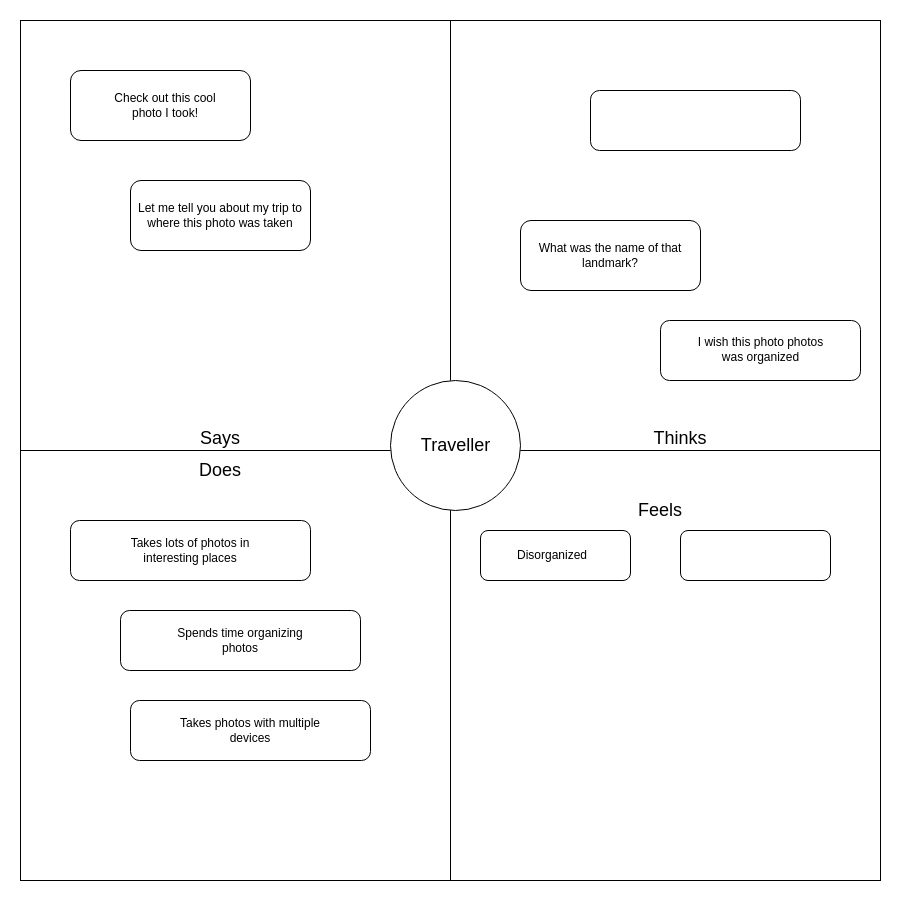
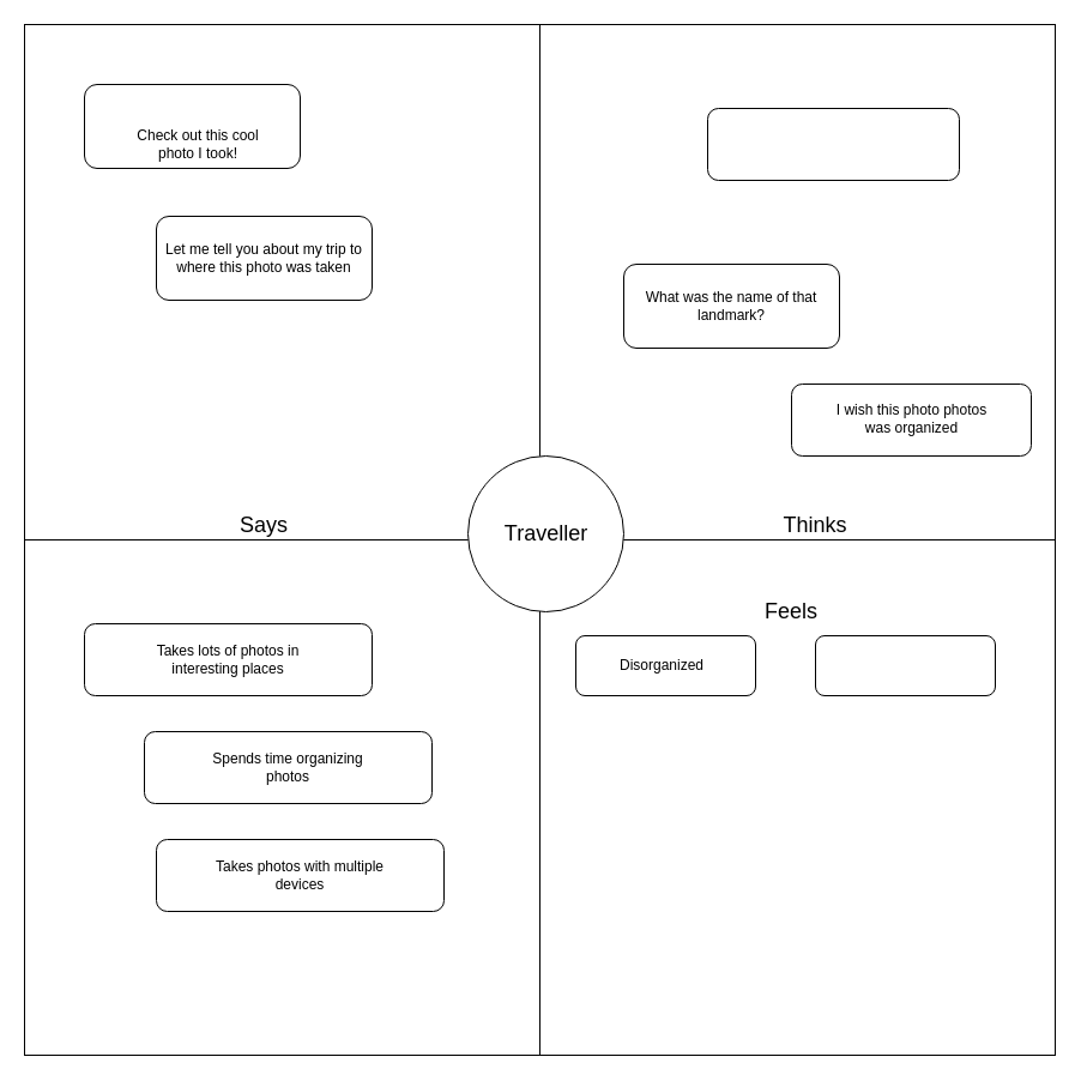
- <mxCell id="14" value="Check out this cool photo I took!" style="text;html=1;strokeColor=none;fillColor=none;align=center;verticalAlign=middle;whiteSpace=wrap;rounded=0;" vertex="1" parent="12"><mxGeometry x="40" y="23.33" width="110" height="23.33" as="geometry" /></mxCell>
+ <mxCell id="14" value="Check out this cool photo I took!" style="text;html=1;strokeColor=none;fillColor=none;align=center;verticalAlign=middle;whiteSpace=wrap;rounded=0;" vertex="1" parent="12"><mxGeometry x="40" y="38.33" width="110" height="23.33" as="geometry" /></mxCell>
- <mxCell id="10" value="&lt;font style=&quot;font-size: 18px&quot;&gt;Does&lt;/font&gt;" style="text;html=1;strokeColor=none;fillColor=none;align=center;verticalAlign=middle;whiteSpace=wrap;rounded=0;" vertex="1" parent="1"><mxGeometry x="200" y="460" width="40" height="20" as="geometry" /></mxCell>
